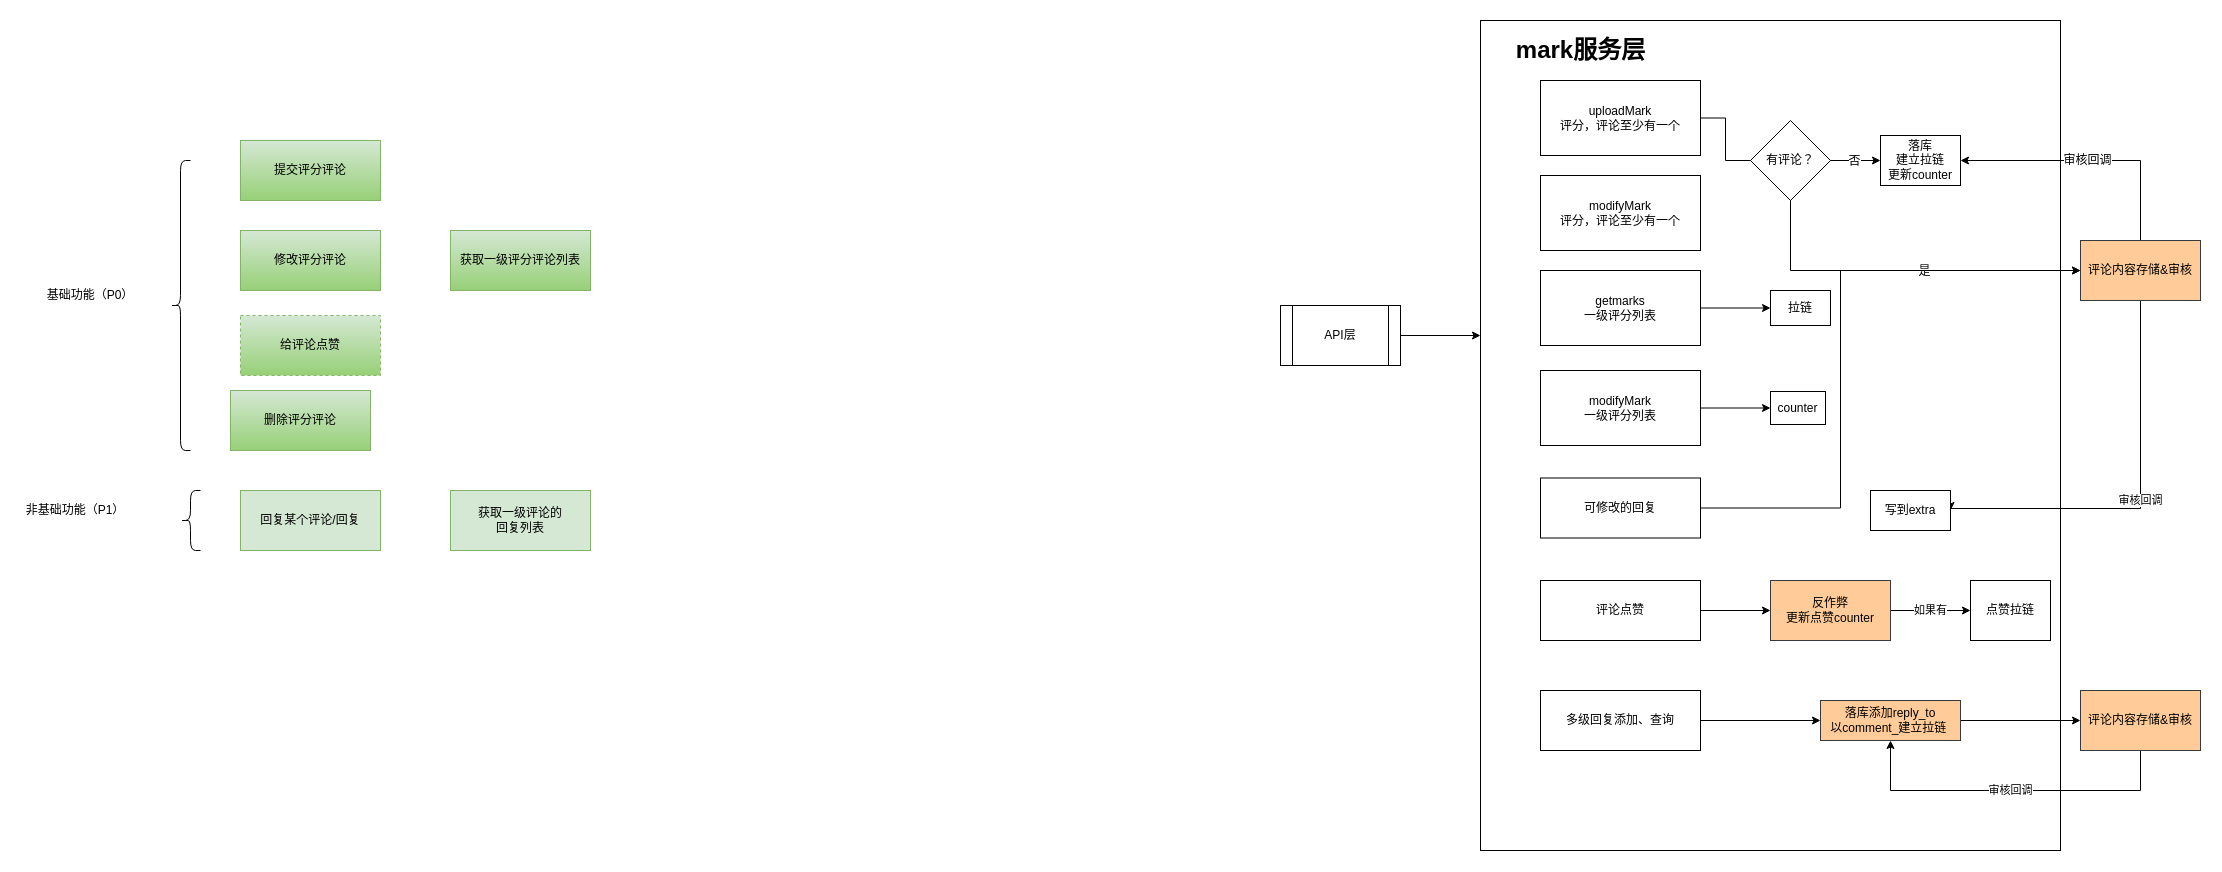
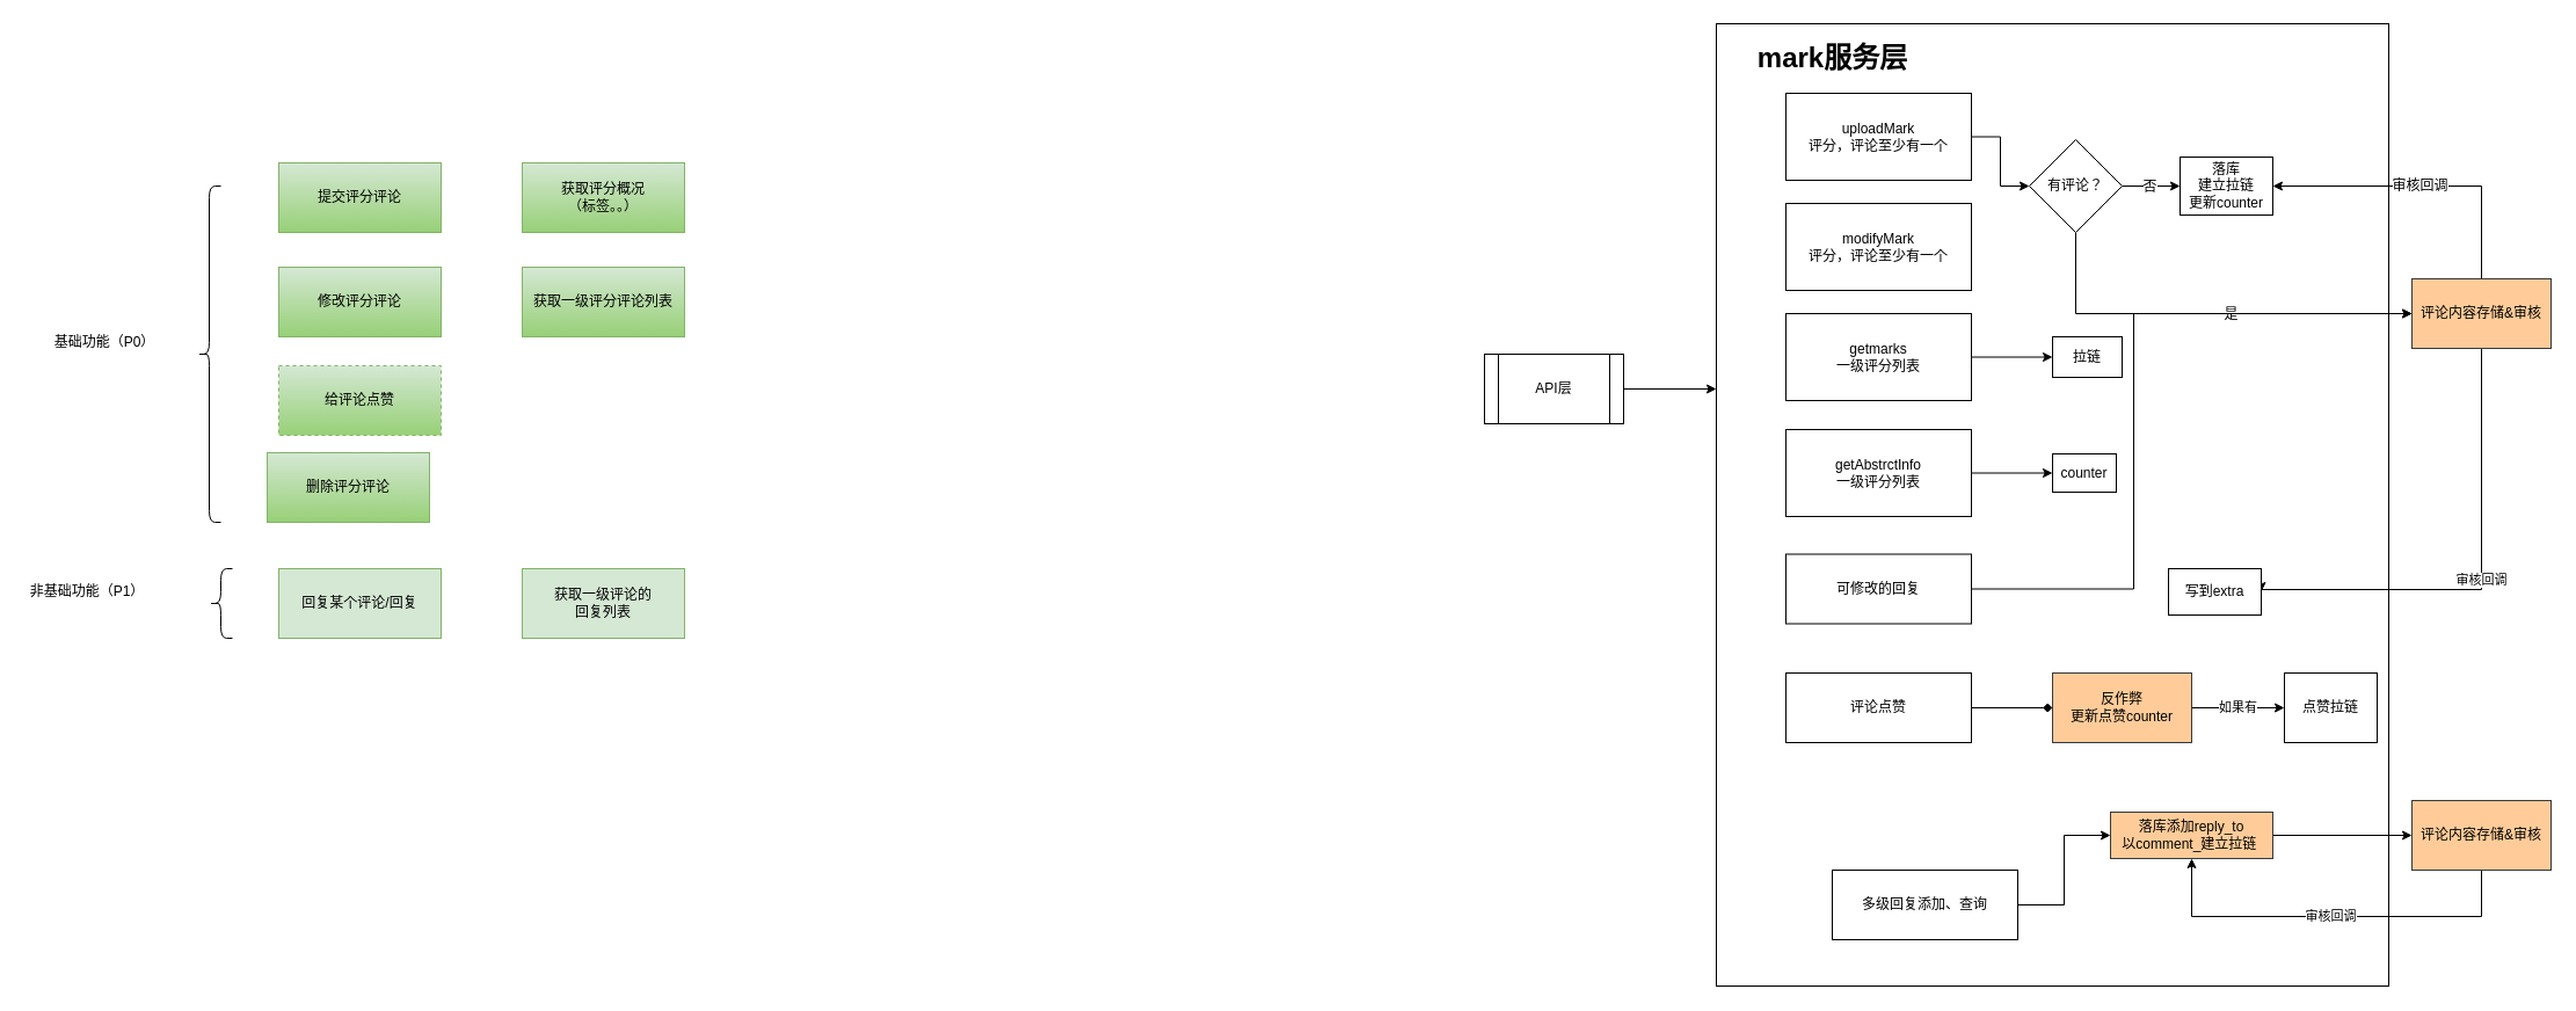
- <mxCell id="14" style="edgeStyle=orthogonalEdgeStyle;rounded=0;orthogonalLoop=1;jettySize=auto;html=1;entryX=0;entryY=0.5;entryDx=0;entryDy=0;endArrow=none;" edge="1" parent="1" source="15" target="36"><mxGeometry relative="1" as="geometry" /></mxCell>
+ <mxCell id="14" style="edgeStyle=orthogonalEdgeStyle;rounded=0;orthogonalLoop=1;jettySize=auto;html=1;entryX=0;entryY=0.5;entryDx=0;entryDy=0;" edge="1" parent="1" source="15" target="36"><mxGeometry relative="1" as="geometry" /></mxCell>
+ <mxCell id="7" value="获取评分概况&lt;br&gt;（标签。。）" style="rounded=0;whiteSpace=wrap;html=1;fillColor=#d5e8d4;strokeColor=#82b366;gradientColor=#97d077;" vertex="1" parent="1"><mxGeometry x="450" y="140" width="140" height="60" as="geometry" /></mxCell>
- <mxCell id="25" value="modifyMark&lt;br&gt;一级评分列表&lt;br&gt;" style="rounded=0;whiteSpace=wrap;html=1;" vertex="1" parent="1"><mxGeometry x="1540" y="370" width="160" height="75" as="geometry" /></mxCell>
+ <mxCell id="25" value="getAbstrctInfo&lt;br&gt;一级评分列表&lt;br&gt;" style="rounded=0;whiteSpace=wrap;html=1;" vertex="1" parent="1"><mxGeometry x="1540" y="370" width="160" height="75" as="geometry" /></mxCell>
- <mxCell id="46" style="edgeStyle=orthogonalEdgeStyle;rounded=0;orthogonalLoop=1;jettySize=auto;html=1;entryX=0;entryY=0.5;entryDx=0;entryDy=0;" edge="1" parent="1" source="47" target="49"><mxGeometry relative="1" as="geometry" /></mxCell>
+ <mxCell id="46" style="edgeStyle=orthogonalEdgeStyle;rounded=0;orthogonalLoop=1;jettySize=auto;html=1;entryX=0;entryY=0.5;entryDx=0;entryDy=0;endArrow=diamond;" edge="1" parent="1" source="47" target="49"><mxGeometry relative="1" as="geometry" /></mxCell>
- <mxCell id="40" value="多级回复添加、查询" style="rounded=0;whiteSpace=wrap;html=1;" vertex="1" parent="1"><mxGeometry x="1540" y="690" width="160" height="60" as="geometry" /></mxCell>
+ <mxCell id="40" value="多级回复添加、查询" style="rounded=0;whiteSpace=wrap;html=1;" vertex="1" parent="1"><mxGeometry x="1580" y="750" width="160" height="60" as="geometry" /></mxCell>
